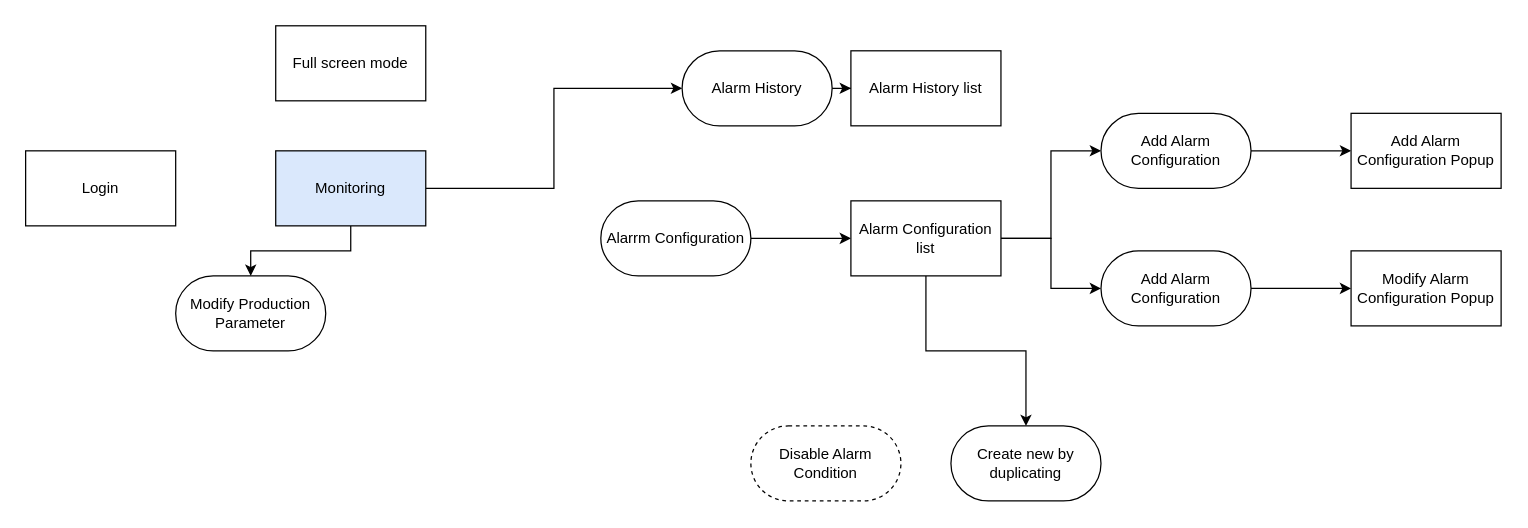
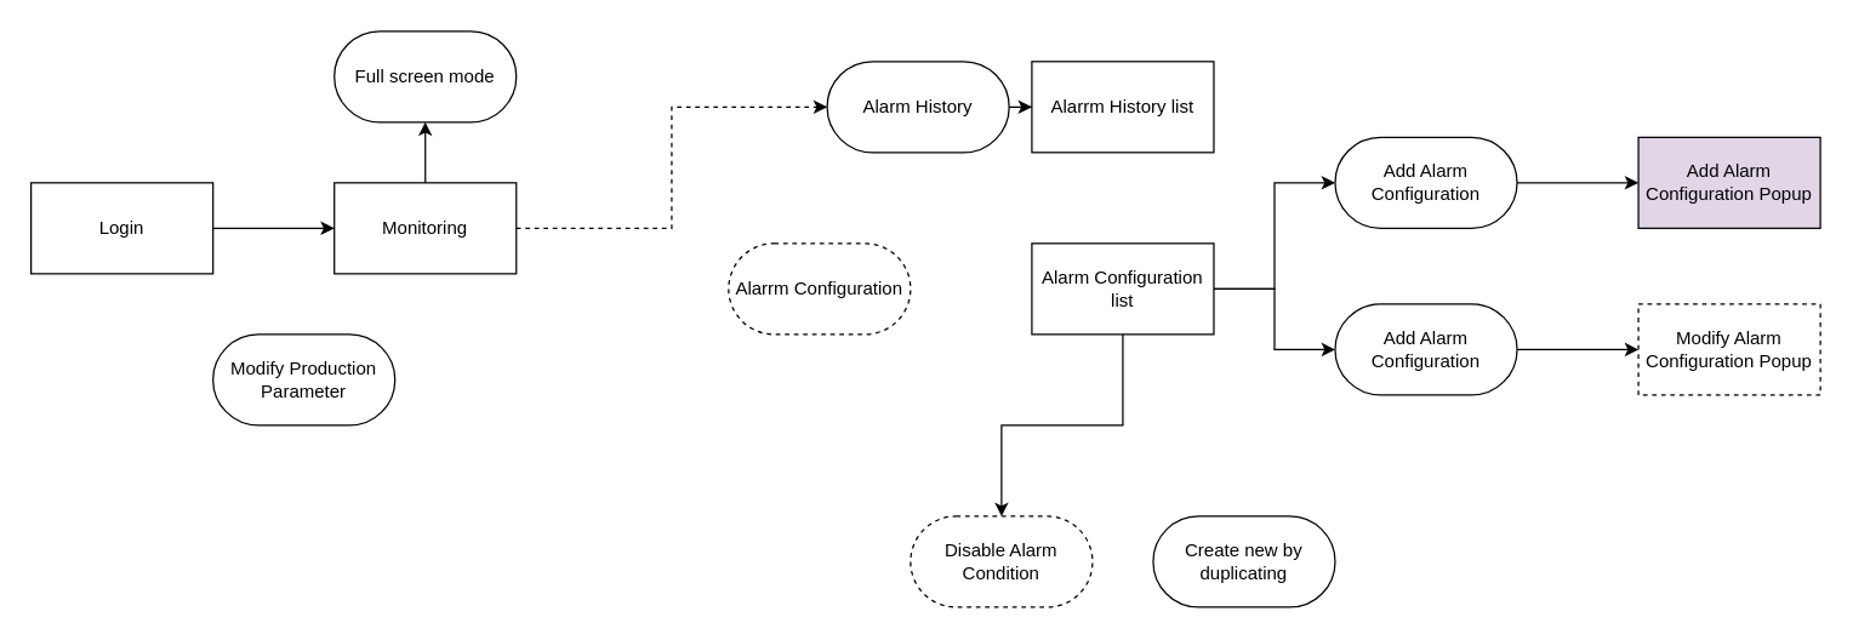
- <mxCell id="9" value="Full screen mode" style="whiteSpace=wrap;html=1;arcSize=50;rounded=0;" vertex="1" parent="1"><mxGeometry x="220" y="20" width="120" height="60" as="geometry" /></mxCell>
+ <mxCell id="9" value="Full screen mode" style="rounded=1;whiteSpace=wrap;html=1;arcSize=50;" vertex="1" parent="1"><mxGeometry x="220" y="20" width="120" height="60" as="geometry" /></mxCell>
- <mxCell id="14" value="Alarm History list" style="rounded=0;whiteSpace=wrap;html=1;" vertex="1" parent="1"><mxGeometry x="680" y="40" width="120" height="60" as="geometry" /></mxCell>
+ <mxCell id="14" value="Alarrm History list" style="rounded=0;whiteSpace=wrap;html=1;" vertex="1" parent="1"><mxGeometry x="680" y="40" width="120" height="60" as="geometry" /></mxCell>
+ <mxCell id="4" style="edgeStyle=orthogonalEdgeStyle;rounded=0;orthogonalLoop=1;jettySize=auto;html=1;entryX=0.5;entryY=1;entryDx=0;entryDy=0;" edge="1" parent="1" source="7" target="9"><mxGeometry relative="1" as="geometry" /></mxCell>
- <mxCell id="6" style="edgeStyle=orthogonalEdgeStyle;rounded=0;orthogonalLoop=1;jettySize=auto;html=1;entryX=0;entryY=0.5;entryDx=0;entryDy=0;" edge="1" parent="1" source="7" target="11"><mxGeometry relative="1" as="geometry" /></mxCell>
+ <mxCell id="6" style="edgeStyle=orthogonalEdgeStyle;rounded=0;orthogonalLoop=1;jettySize=auto;html=1;entryX=0;entryY=0.5;entryDx=0;entryDy=0;dashed=1;" edge="1" parent="1" source="7" target="11"><mxGeometry relative="1" as="geometry" /></mxCell>
- <mxCell id="22" value="Add Alarm Configuration Popup" style="rounded=0;whiteSpace=wrap;html=1;" vertex="1" parent="1"><mxGeometry x="1080" y="90" width="120" height="60" as="geometry" /></mxCell>
+ <mxCell id="22" value="Add Alarm Configuration Popup" style="rounded=0;whiteSpace=wrap;html=1;fillColor=#e1d5e7;" vertex="1" parent="1"><mxGeometry x="1080" y="90" width="120" height="60" as="geometry" /></mxCell>
+ <mxCell id="2" style="edgeStyle=orthogonalEdgeStyle;rounded=0;orthogonalLoop=1;jettySize=auto;html=1;entryX=0;entryY=0.5;entryDx=0;entryDy=0;" edge="1" parent="1" source="3" target="7"><mxGeometry relative="1" as="geometry" /></mxCell>
- <mxCell id="7" value="Monitoring" style="rounded=0;whiteSpace=wrap;html=1;fillColor=#dae8fc;" vertex="1" parent="1"><mxGeometry x="220" y="120" width="120" height="60" as="geometry" /></mxCell>
+ <mxCell id="7" value="Monitoring" style="rounded=0;whiteSpace=wrap;html=1;" vertex="1" parent="1"><mxGeometry x="220" y="120" width="120" height="60" as="geometry" /></mxCell>
- <mxCell id="13" value="Alarrm Configuration" style="rounded=1;whiteSpace=wrap;html=1;arcSize=50;" vertex="1" parent="1"><mxGeometry x="480" y="160" width="120" height="60" as="geometry" /></mxCell>
+ <mxCell id="13" value="Alarrm Configuration" style="rounded=1;whiteSpace=wrap;html=1;arcSize=50;dashed=1;" vertex="1" parent="1"><mxGeometry x="480" y="160" width="120" height="60" as="geometry" /></mxCell>
- <mxCell id="12" style="edgeStyle=orthogonalEdgeStyle;rounded=0;orthogonalLoop=1;jettySize=auto;html=1;entryX=0;entryY=0.5;entryDx=0;entryDy=0;" edge="1" parent="1" source="13" target="19"><mxGeometry relative="1" as="geometry" /></mxCell>
- <mxCell id="5" style="edgeStyle=orthogonalEdgeStyle;rounded=0;orthogonalLoop=1;jettySize=auto;html=1;entryX=0.5;entryY=0;entryDx=0;entryDy=0;" edge="1" parent="1" source="7" target="8"><mxGeometry relative="1" as="geometry" /></mxCell>
- <mxCell id="25" value="Modify Alarm Configuration Popup" style="rounded=0;whiteSpace=wrap;html=1;" vertex="1" parent="1"><mxGeometry x="1080" y="200" width="120" height="60" as="geometry" /></mxCell>
+ <mxCell id="25" value="Modify Alarm Configuration Popup" style="rounded=0;whiteSpace=wrap;html=1;dashed=1;" vertex="1" parent="1"><mxGeometry x="1080" y="200" width="120" height="60" as="geometry" /></mxCell>
+ <mxCell id="17" style="edgeStyle=orthogonalEdgeStyle;rounded=0;orthogonalLoop=1;jettySize=auto;html=1;" edge="1" parent="1" source="19" target="27"><mxGeometry relative="1" as="geometry" /></mxCell>
- <mxCell id="18" style="edgeStyle=orthogonalEdgeStyle;rounded=0;orthogonalLoop=1;jettySize=auto;html=1;" edge="1" parent="1" source="19" target="26"><mxGeometry relative="1" as="geometry" /></mxCell>
